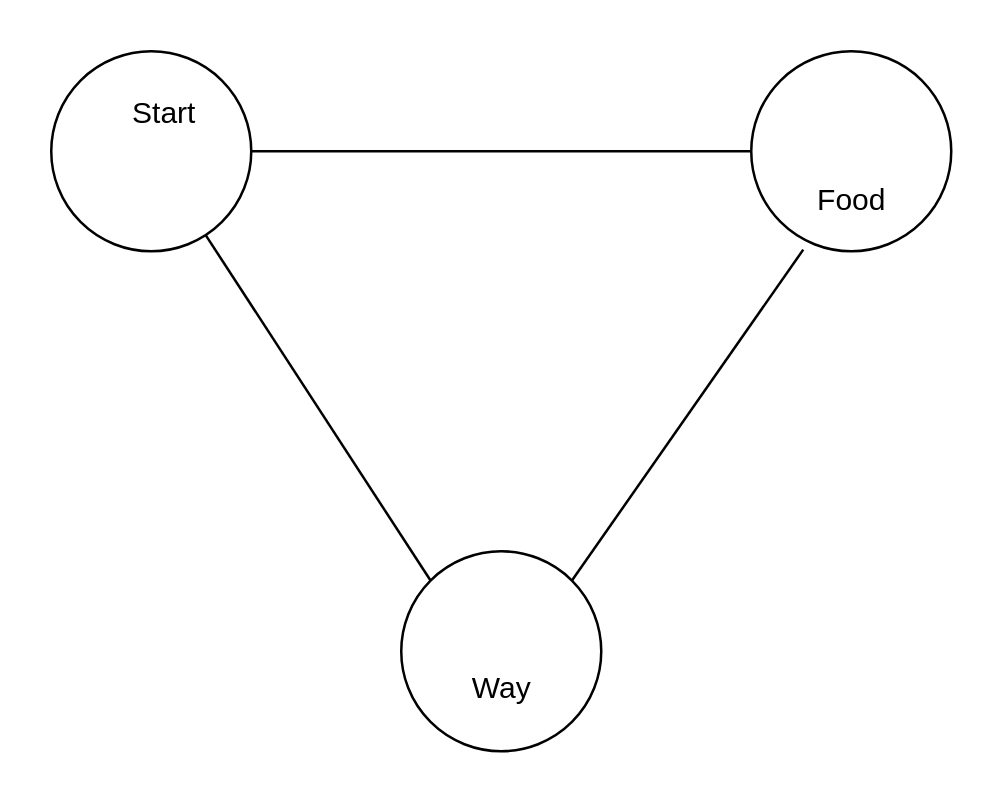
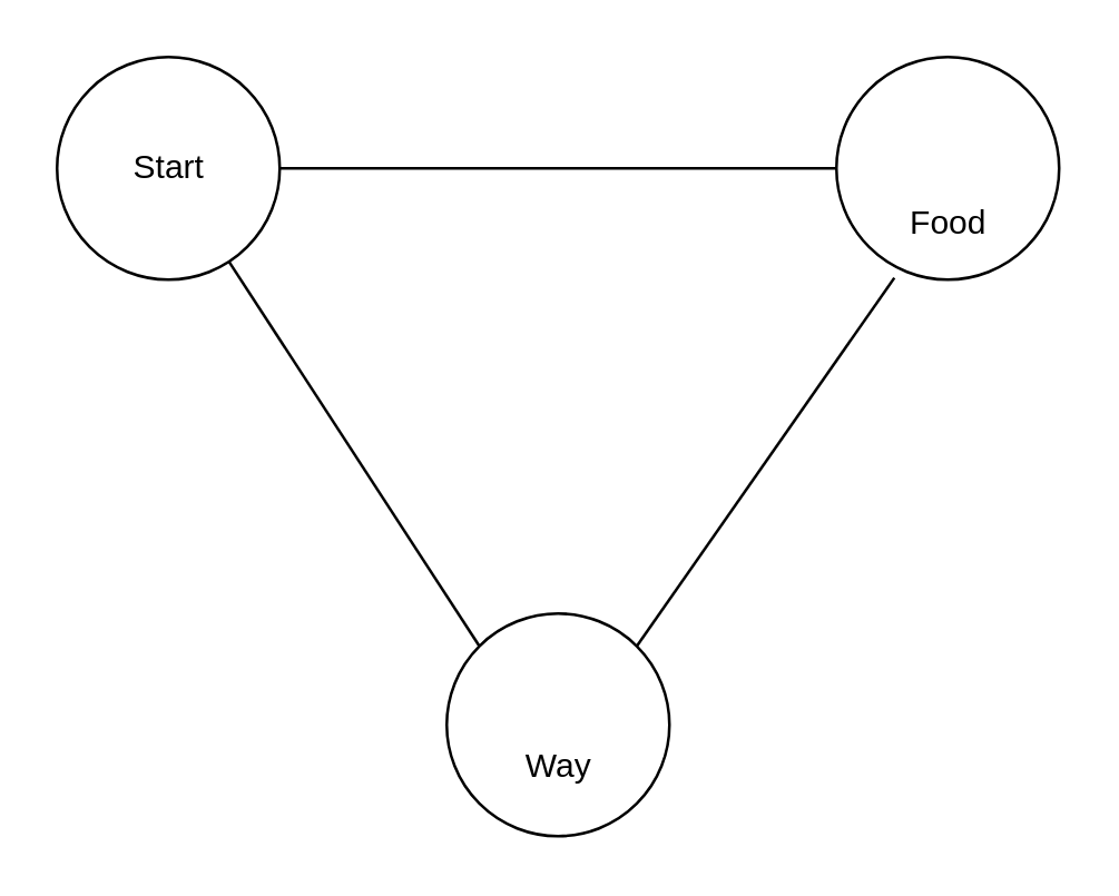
- <mxCell id="5" value="Start" style="text;html=1;resizable=0;autosize=1;align=center;verticalAlign=middle;points=[];fillColor=none;strokeColor=none;rounded=0;" vertex="1" parent="1"><mxGeometry x="40" y="30" width="50" height="30" as="geometry" /></mxCell>
+ <mxCell id="5" value="Start" style="text;html=1;resizable=0;autosize=1;align=center;verticalAlign=middle;points=[];fillColor=none;strokeColor=none;rounded=0;" vertex="1" parent="1"><mxGeometry x="35" y="45" width="50" height="30" as="geometry" /></mxCell>
